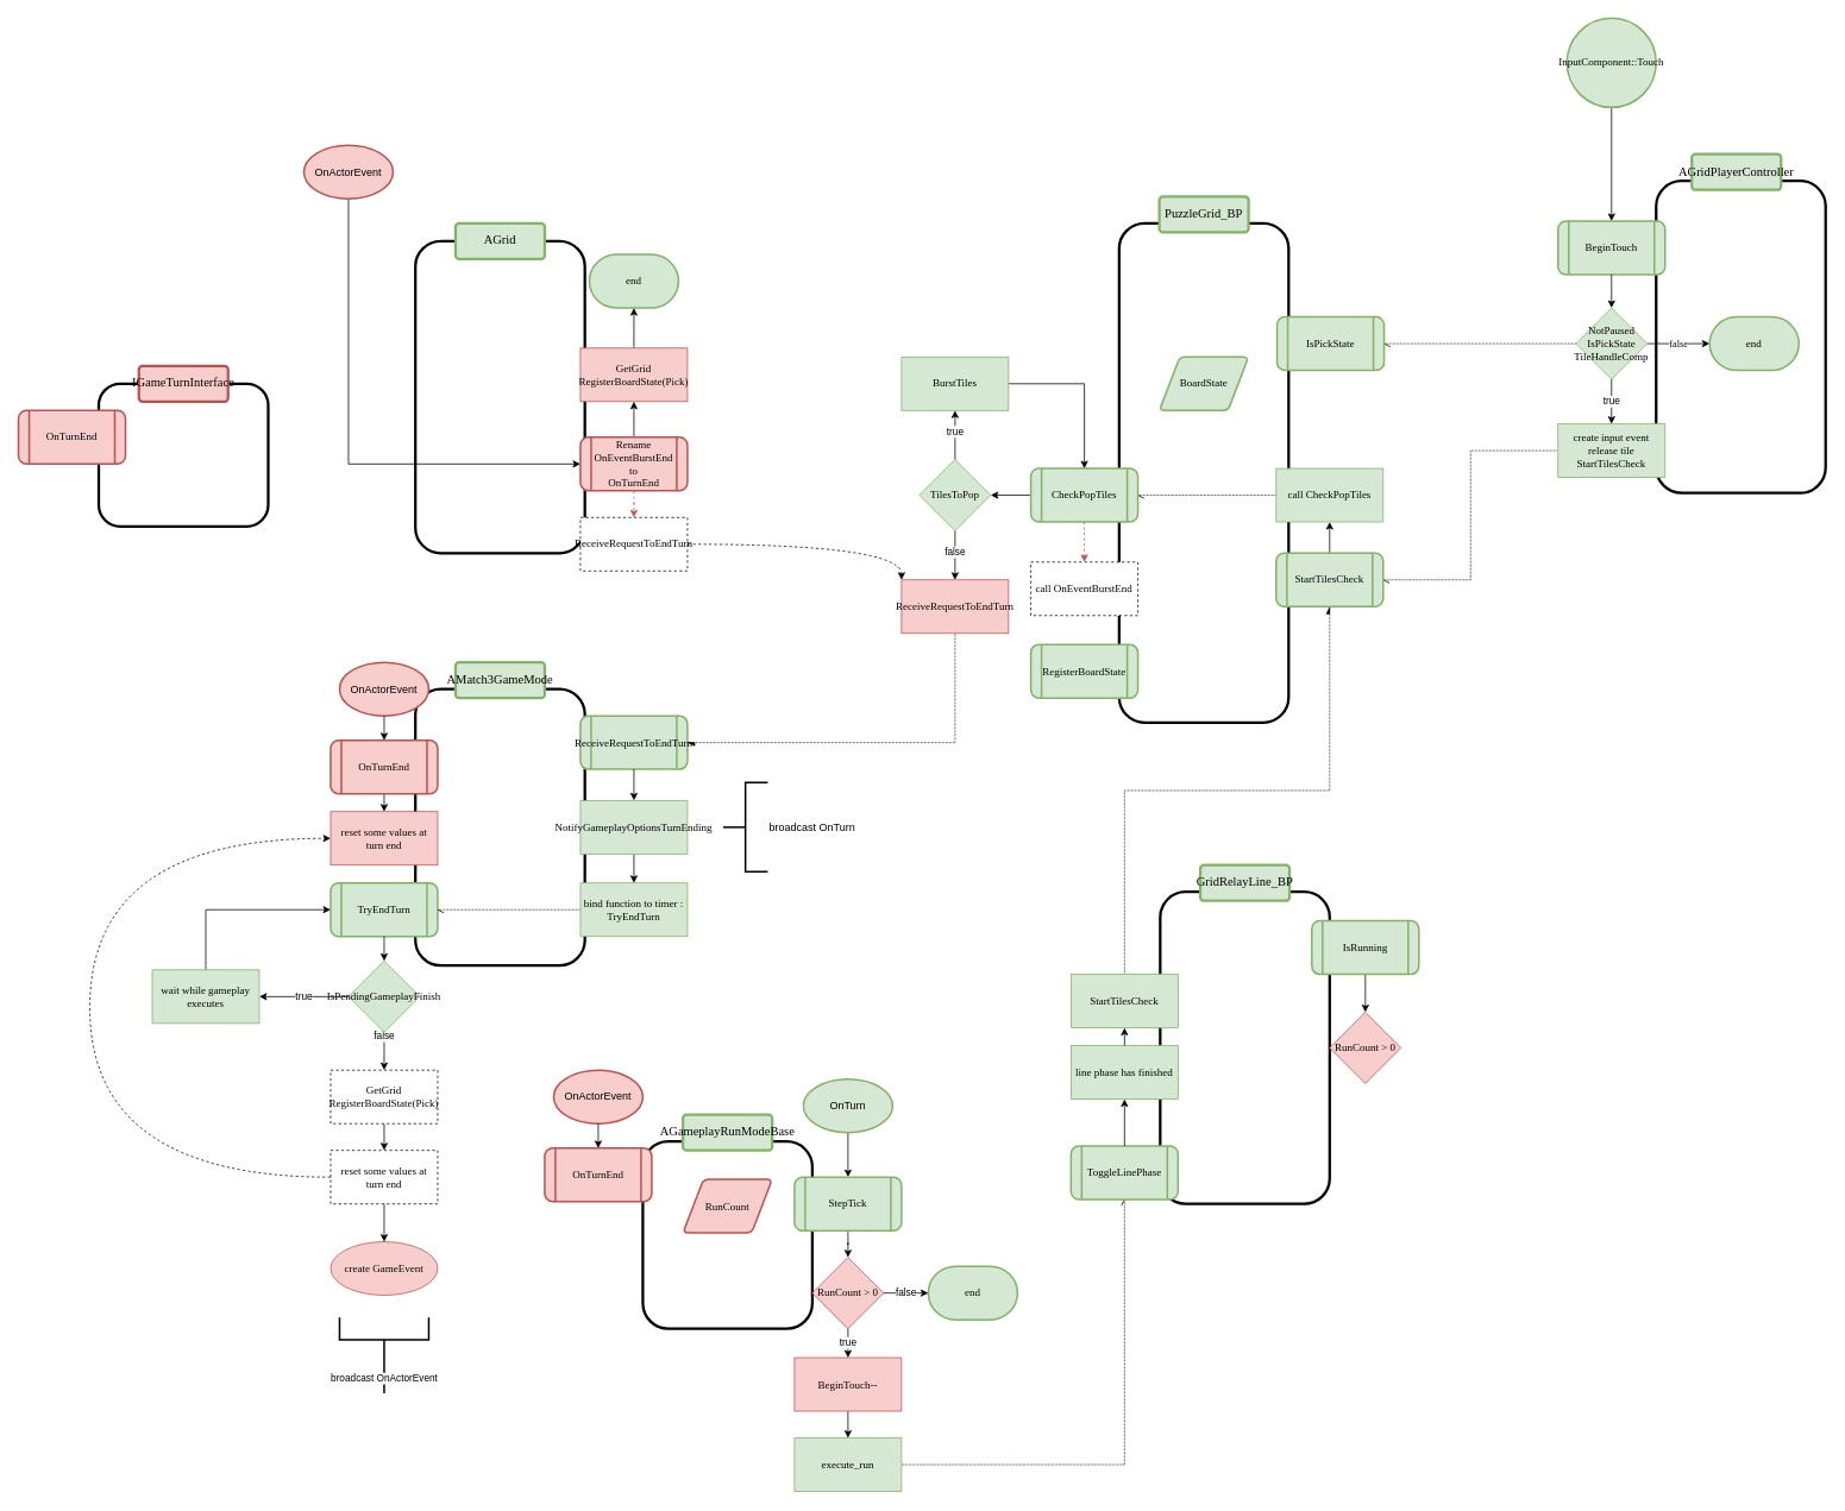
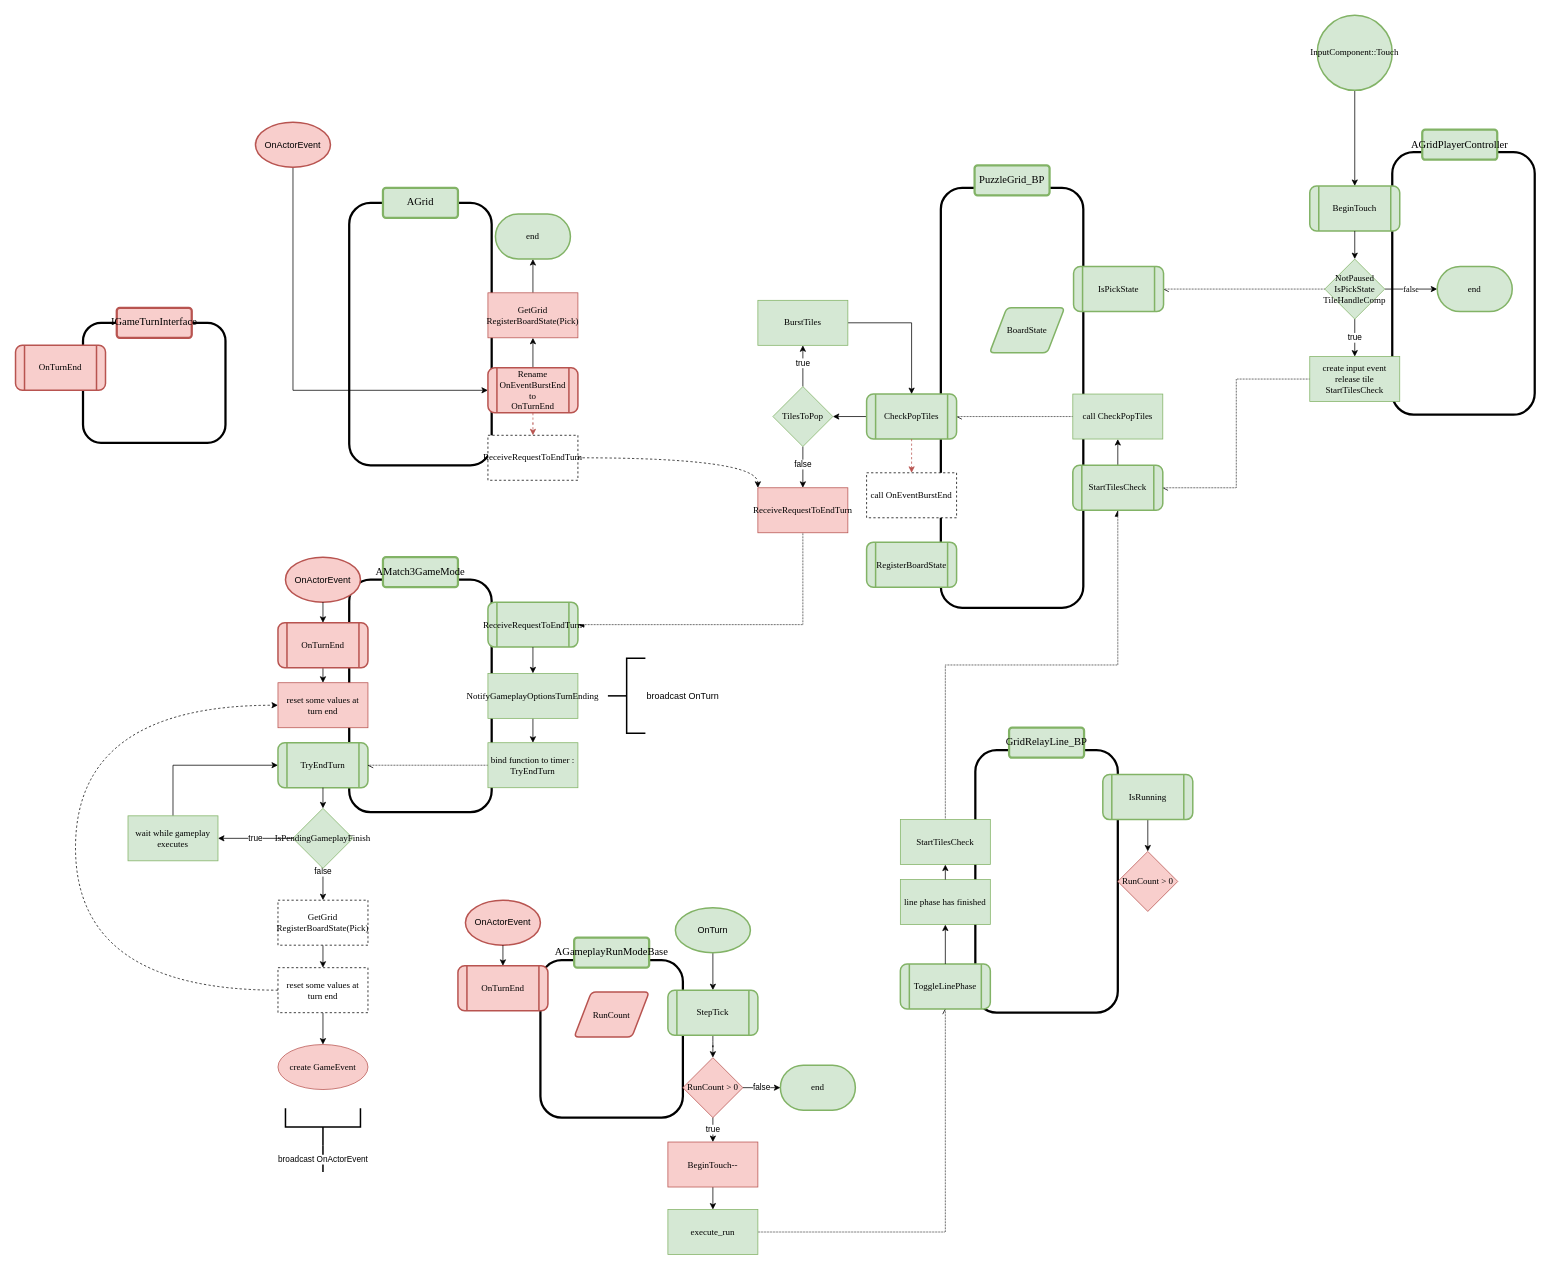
- <mxCell id="32" value="BoardState" style="shape=parallelogram;html=1;strokeWidth=2;perimeter=parallelogramPerimeter;whiteSpace=wrap;rounded=1;arcSize=12;size=0.23;fontFamily=SF Mono;fillColor=#d5e8d4;strokeColor=#82b366;" parent="1" vertex="1"><mxGeometry x="1299" y="400" width="100" height="60" as="geometry" /></mxCell>
+ <mxCell id="32" value="BoardState" style="shape=parallelogram;html=1;strokeWidth=2;perimeter=parallelogramPerimeter;whiteSpace=wrap;rounded=1;arcSize=12;size=0.23;fontFamily=SF Mono;fillColor=#d5e8d4;strokeColor=#82b366;" parent="1" vertex="1"><mxGeometry x="1319" y="410" width="100" height="60" as="geometry" /></mxCell>
